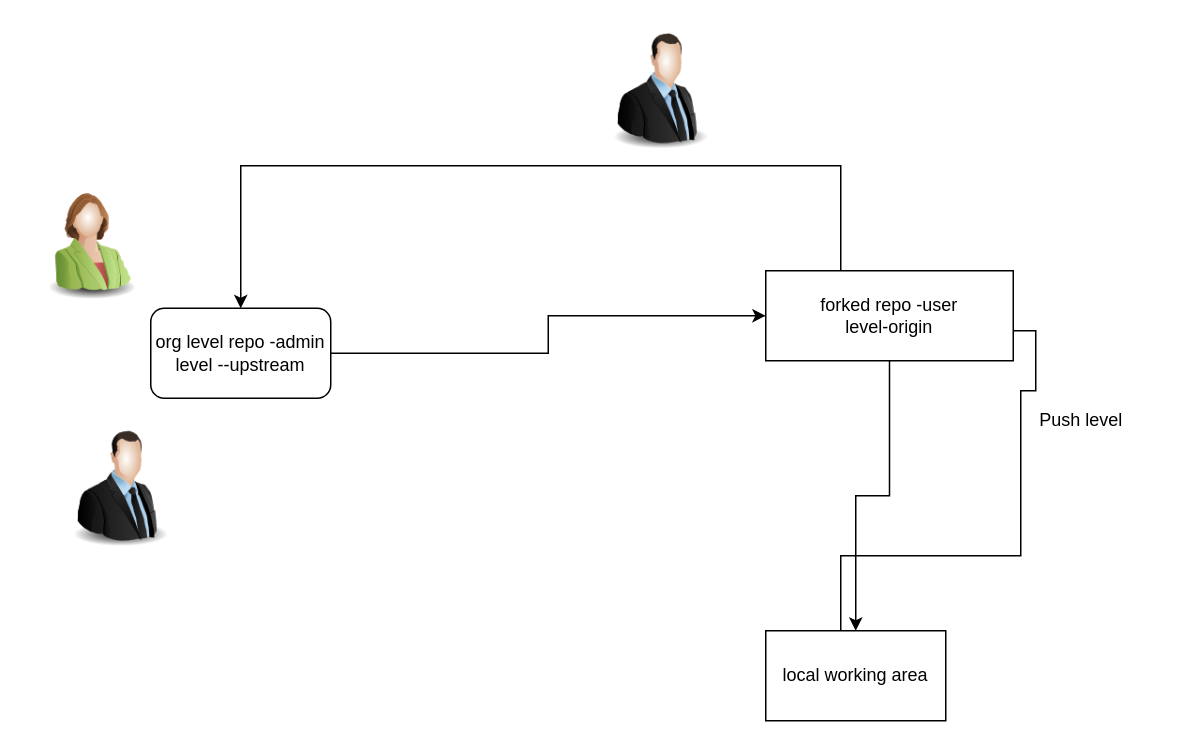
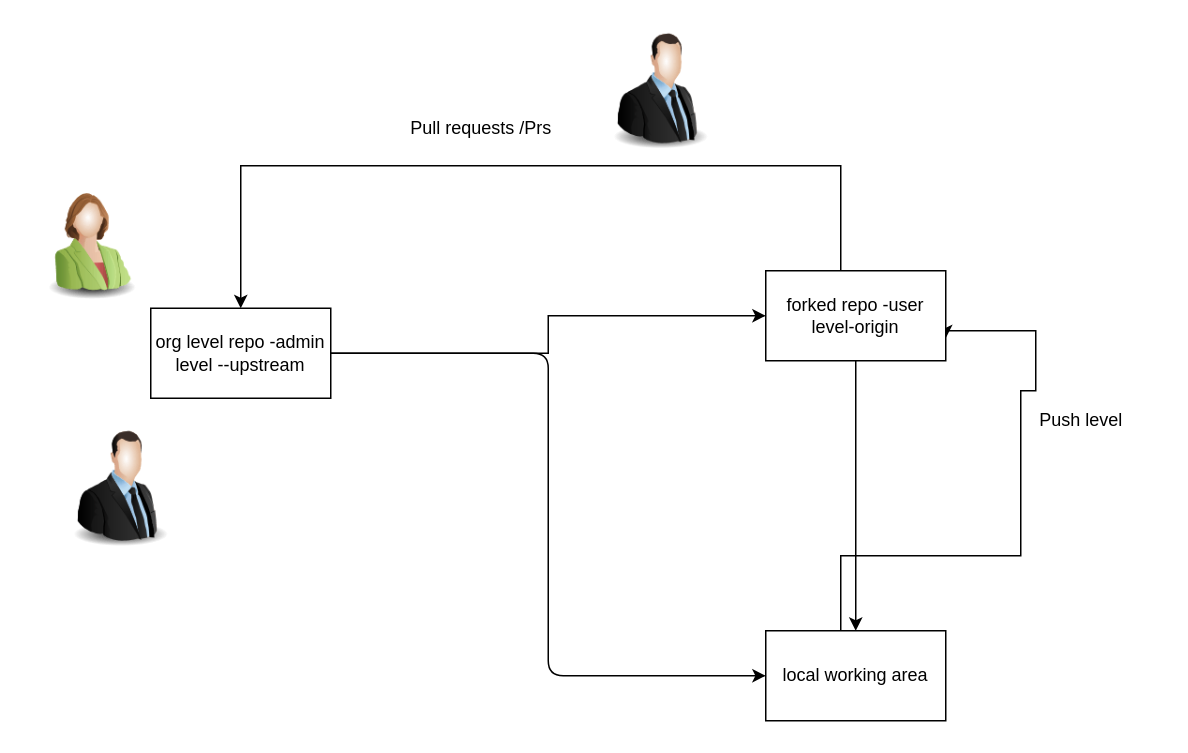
+ <mxCell id="11" value="Pull requests /Prs" style="text;html=1;align=center;verticalAlign=middle;resizable=0;points=[];autosize=1;strokeColor=none;fillColor=none;" vertex="1" parent="1"><mxGeometry x="260" y="70" width="120" height="30" as="geometry" /></mxCell>
- <mxCell id="9" value="forked repo -user&lt;br&gt;level-origin" style="rounded=0;whiteSpace=wrap;html=1;" vertex="1" parent="1"><mxGeometry x="510" y="180" width="165" height="60" as="geometry" /></mxCell>
+ <mxCell id="9" value="forked repo -user&lt;br&gt;level-origin" style="rounded=0;whiteSpace=wrap;html=1;" vertex="1" parent="1"><mxGeometry x="510" y="180" width="120" height="60" as="geometry" /></mxCell>
- <mxCell id="4" value="org level repo -admin&lt;br&gt;level --upstream" style="whiteSpace=wrap;html=1;rounded=1;" vertex="1" parent="1"><mxGeometry x="100" y="205" width="120" height="60" as="geometry" /></mxCell>
+ <mxCell id="4" value="org level repo -admin&lt;br&gt;level --upstream" style="rounded=0;whiteSpace=wrap;html=1;" vertex="1" parent="1"><mxGeometry x="100" y="205" width="120" height="60" as="geometry" /></mxCell>
+ <mxCell id="3" style="edgeStyle=orthogonalEdgeStyle;curved=0;rounded=1;sketch=0;orthogonalLoop=1;jettySize=auto;html=1;entryX=0;entryY=0.5;entryDx=0;entryDy=0;" edge="1" parent="1" source="4" target="6"><mxGeometry relative="1" as="geometry" /></mxCell>
